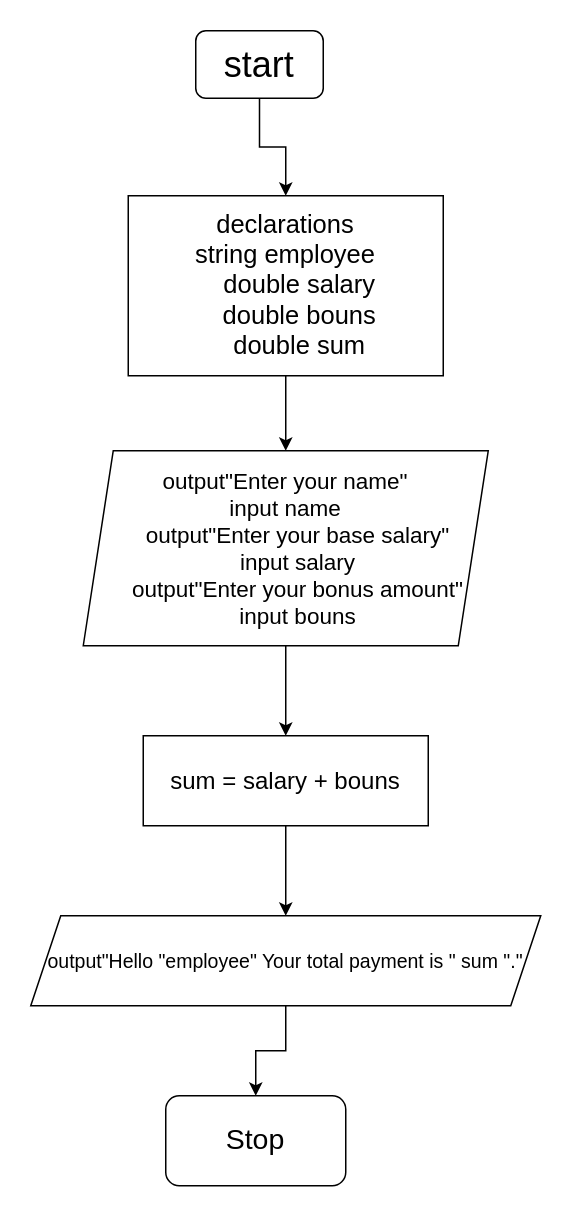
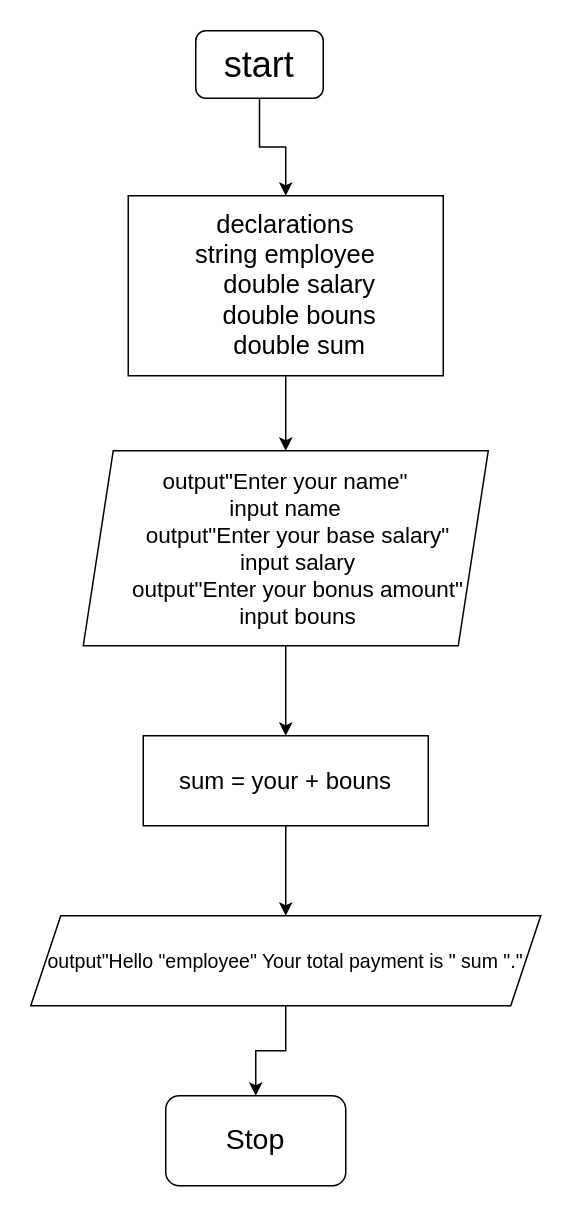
- <mxCell id="9" value="&lt;font style=&quot;font-size: 16px;&quot;&gt;sum = salary + bouns&lt;/font&gt;" style="rounded=0;whiteSpace=wrap;html=1;" vertex="1" parent="1"><mxGeometry x="95" y="490" width="190" height="60" as="geometry" /></mxCell>
+ <mxCell id="9" value="&lt;font style=&quot;font-size: 16px;&quot;&gt;sum = your + bouns&lt;/font&gt;" style="rounded=0;whiteSpace=wrap;html=1;" vertex="1" parent="1"><mxGeometry x="95" y="490" width="190" height="60" as="geometry" /></mxCell>
